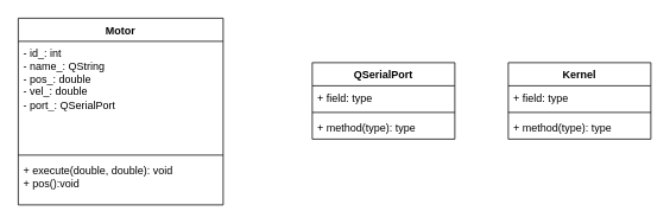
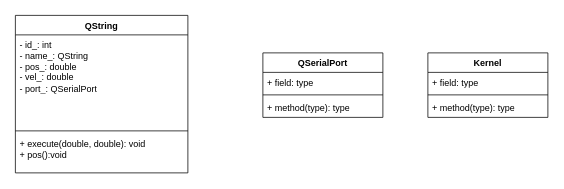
- <mxCell id="10" value="Motor" style="swimlane;fontStyle=1;align=center;verticalAlign=top;childLayout=stackLayout;horizontal=1;startSize=26;horizontalStack=0;resizeParent=1;resizeParentMax=0;resizeLast=0;collapsible=1;marginBottom=0;whiteSpace=wrap;html=1;" vertex="1" parent="1"><mxGeometry x="20" y="20" width="230" height="210" as="geometry" /></mxCell>
+ <mxCell id="10" value="QString" style="swimlane;fontStyle=1;align=center;verticalAlign=top;childLayout=stackLayout;horizontal=1;startSize=26;horizontalStack=0;resizeParent=1;resizeParentMax=0;resizeLast=0;collapsible=1;marginBottom=0;whiteSpace=wrap;html=1;" vertex="1" parent="1"><mxGeometry x="20" y="20" width="230" height="210" as="geometry" /></mxCell>
